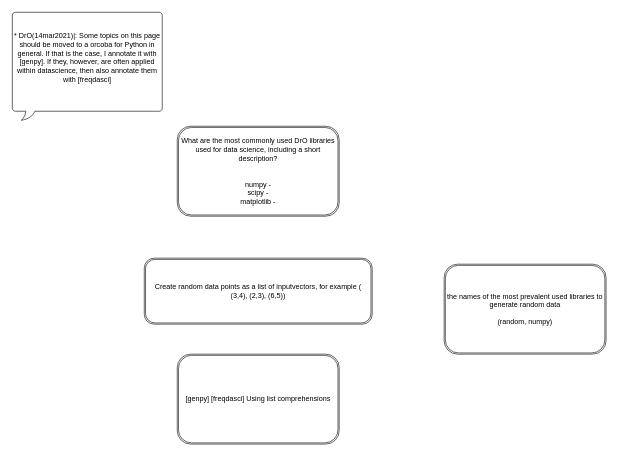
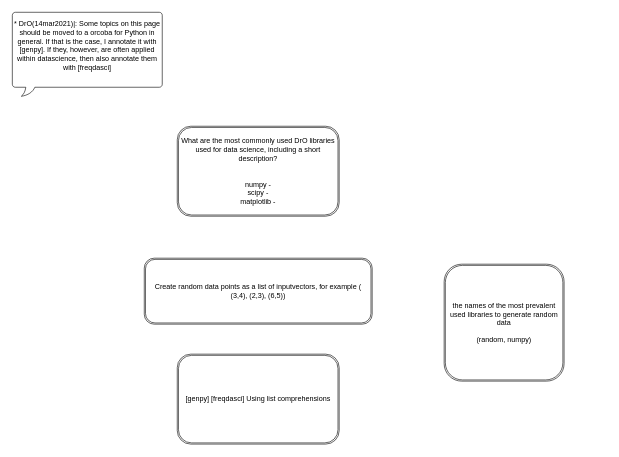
- <mxCell id="5" value="&lt;div&gt;* DrO(14mar2021)|: Some topics on this page should be moved to a orcoba for Python in general. If that is the case, I annotate it with [genpy]. If they, however, are often applied within datascience, then also annotate them with [freqdasci]&lt;br&gt;&lt;/div&gt;&lt;div&gt;&lt;br&gt; &lt;/div&gt;" style="whiteSpace=wrap;html=1;shape=mxgraph.basic.roundRectCallout;dx=30;dy=15;size=5;boundedLbl=1;" parent="1" vertex="1"><mxGeometry x="20" y="20" width="250" height="180" as="geometry" /></mxCell>
+ <mxCell id="5" value="&lt;div&gt;* DrO(14mar2021)|: Some topics on this page should be moved to a orcoba for Python in general. If that is the case, I annotate it with [genpy]. If they, however, are often applied within datascience, then also annotate them with [freqdasci]&lt;br&gt;&lt;/div&gt;&lt;div&gt;&lt;br&gt; &lt;/div&gt;" style="whiteSpace=wrap;html=1;shape=mxgraph.basic.roundRectCallout;dx=30;dy=15;size=5;boundedLbl=1;" parent="1" vertex="1"><mxGeometry x="20" y="20" width="250" height="140" as="geometry" /></mxCell>
- <mxCell id="6" value="&lt;div&gt;the names of the most prevalent used libraries to generate random data&lt;/div&gt;&lt;div&gt;&lt;br&gt;&lt;/div&gt;&lt;div&gt;(random, numpy)&lt;br&gt;&lt;/div&gt;" style="shape=ext;double=1;rounded=1;whiteSpace=wrap;html=1;" parent="1" vertex="1"><mxGeometry x="740" y="440" width="270" height="150" as="geometry" /></mxCell>
+ <mxCell id="6" value="&lt;div&gt;the names of the most prevalent used libraries to generate random data&lt;/div&gt;&lt;div&gt;&lt;br&gt;&lt;/div&gt;&lt;div&gt;(random, numpy)&lt;br&gt;&lt;/div&gt;" style="shape=ext;double=1;rounded=1;whiteSpace=wrap;html=1;" parent="1" vertex="1"><mxGeometry x="740" y="440" width="200" height="195" as="geometry" /></mxCell>
